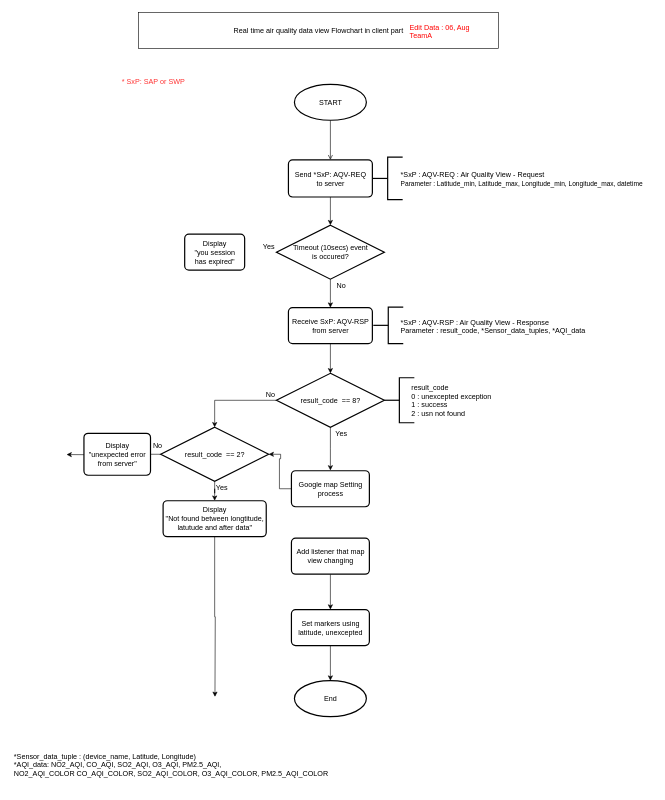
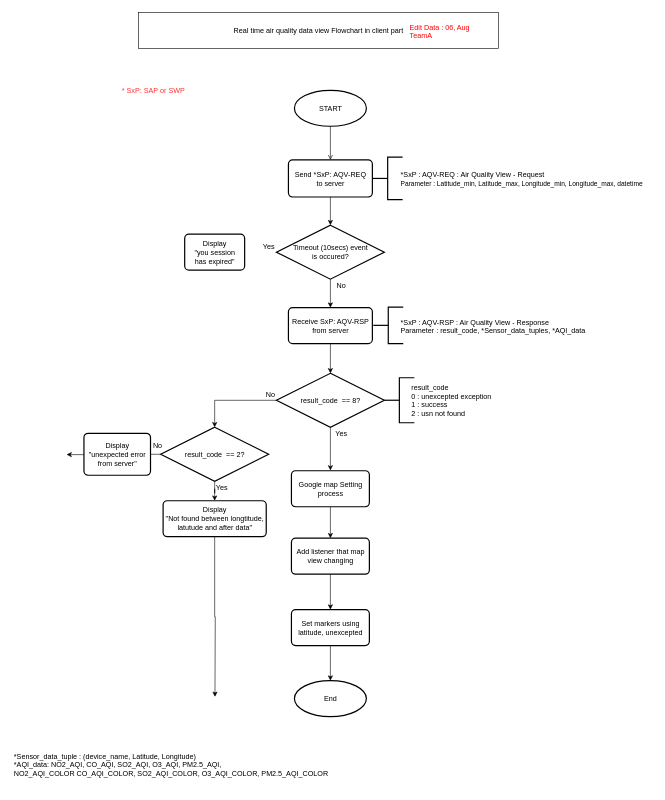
- <mxCell id="23" value="&lt;div&gt;&lt;font color=&quot;#FF3333&quot;&gt;* SxP: SAP or SWP&lt;/font&gt;&lt;/div&gt;" style="text;html=1;resizable=0;points=[];autosize=1;align=left;verticalAlign=top;spacingTop=-4;" parent="1" vertex="1"><mxGeometry x="200.5" y="124.534" width="120" height="20" as="geometry" /></mxCell>
+ <mxCell id="23" value="&lt;div&gt;&lt;font color=&quot;#FF3333&quot;&gt;* SxP: SAP or SWP&lt;/font&gt;&lt;/div&gt;" style="text;html=1;resizable=0;points=[];autosize=1;align=left;verticalAlign=top;spacingTop=-4;" parent="1" vertex="1"><mxGeometry x="200.5" y="139.534" width="120" height="20" as="geometry" /></mxCell>
- <mxCell id="3" value="START" style="strokeWidth=2;html=1;shape=mxgraph.flowchart.start_1;whiteSpace=wrap;" parent="1" vertex="1"><mxGeometry x="490.5" y="139.5" width="120" height="60" as="geometry" /></mxCell>
+ <mxCell id="3" value="START" style="strokeWidth=2;html=1;shape=mxgraph.flowchart.start_1;whiteSpace=wrap;" parent="1" vertex="1"><mxGeometry x="490.5" y="149.5" width="120" height="60" as="geometry" /></mxCell>
- <mxCell id="25" value="" style="edgeStyle=orthogonalEdgeStyle;rounded=0;orthogonalLoop=1;jettySize=auto;html=1;" parent="1" source="26" target="33" edge="1"><mxGeometry relative="1" as="geometry" /></mxCell>
+ <mxCell id="25" value="" style="edgeStyle=orthogonalEdgeStyle;rounded=0;orthogonalLoop=1;jettySize=auto;html=1;" parent="1" source="26" target="28" edge="1"><mxGeometry relative="1" as="geometry" /></mxCell>
